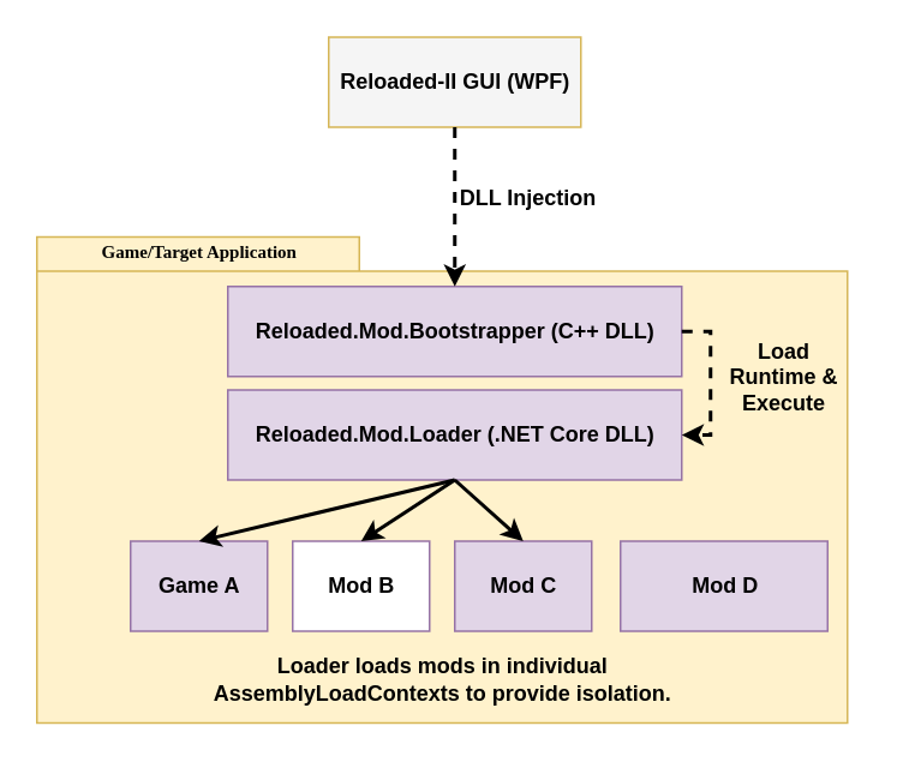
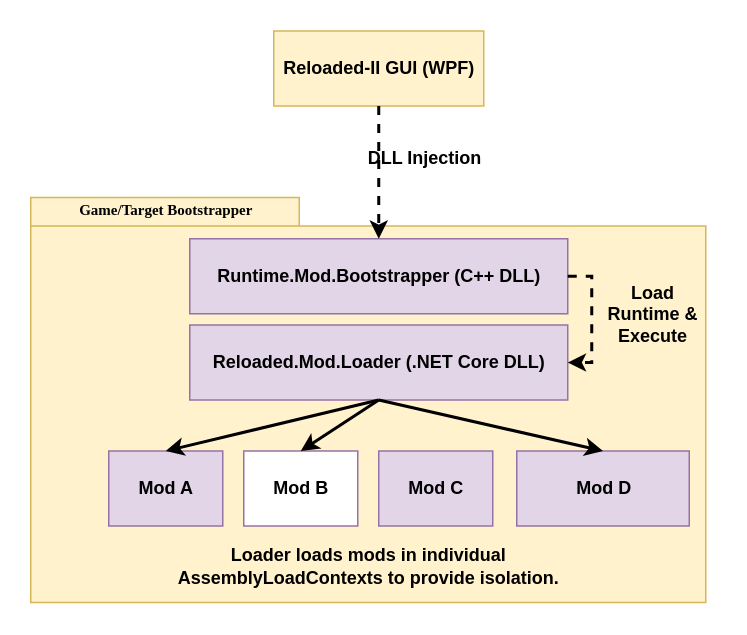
- <mxCell id="2" value="&lt;span&gt;Reloaded-II GUI (WPF)&lt;/span&gt;" style="html=1;align=center;fillColor=#f5f5f5;strokeColor=#d6b656;fontStyle=1;" parent="1" vertex="1"><mxGeometry x="182" y="20" width="140" height="50" as="geometry" /></mxCell>
+ <mxCell id="2" value="&lt;span&gt;Reloaded-II GUI (WPF)&lt;/span&gt;" style="html=1;align=center;fillColor=#fff2cc;strokeColor=#d6b656;fontStyle=1" parent="1" vertex="1"><mxGeometry x="182" y="20" width="140" height="50" as="geometry" /></mxCell>
- <mxCell id="3" value="DLL Injection" style="text;html=1;strokeColor=none;fillColor=none;align=center;verticalAlign=middle;whiteSpace=wrap;rounded=0;fontStyle=1" parent="1" vertex="1"><mxGeometry x="252" y="100" width="82" height="20" as="geometry" /></mxCell>
+ <mxCell id="3" value="DLL Injection" style="text;html=1;strokeColor=none;fillColor=none;align=center;verticalAlign=middle;whiteSpace=wrap;rounded=0;fontStyle=1" parent="1" vertex="1"><mxGeometry x="242" y="95" width="82" height="20" as="geometry" /></mxCell>
- <mxCell id="7" value="Game/Target Application" style="text;html=1;align=center;verticalAlign=top;spacingTop=-4;fontSize=10;fontFamily=Verdana;fontColor=#000000;fontStyle=1" parent="5" vertex="1"><mxGeometry width="180" height="20" as="geometry" /></mxCell>
+ <mxCell id="7" value="Game/Target Bootstrapper" style="text;html=1;align=center;verticalAlign=top;spacingTop=-4;fontSize=10;fontFamily=Verdana;fontColor=#000000;fontStyle=1" parent="5" vertex="1"><mxGeometry width="180" height="20" as="geometry" /></mxCell>
- <mxCell id="8" value="&lt;span&gt;Reloaded.Mod.Bootstrapper (C++ DLL)&lt;/span&gt;" style="html=1;align=center;fillColor=#e1d5e7;strokeColor=#9673a6;fontStyle=1" vertex="1" parent="5"><mxGeometry x="106" y="27.5" width="252" height="50" as="geometry" /></mxCell>
+ <mxCell id="8" value="&lt;span&gt;Runtime.Mod.Bootstrapper (C++ DLL)&lt;/span&gt;" style="html=1;align=center;fillColor=#e1d5e7;strokeColor=#9673a6;fontStyle=1" vertex="1" parent="5"><mxGeometry x="106" y="27.5" width="252" height="50" as="geometry" /></mxCell>
- <mxCell id="17" style="rounded=0;orthogonalLoop=1;jettySize=auto;html=1;entryX=0.5;entryY=0;entryDx=0;entryDy=0;strokeWidth=2;exitX=0.5;exitY=1;exitDx=0;exitDy=0;" parent="4" source="10" target="13" edge="1"><mxGeometry relative="1" as="geometry"><mxPoint x="224" y="109" as="sourcePoint" /><mxPoint x="190" y="179" as="targetPoint" /></mxGeometry></mxCell>
+ <mxCell id="18" style="rounded=0;orthogonalLoop=1;jettySize=auto;html=1;entryX=0.5;entryY=0;entryDx=0;entryDy=0;strokeWidth=2;exitX=0.5;exitY=1;exitDx=0;exitDy=0;" parent="4" source="10" target="14" edge="1"><mxGeometry relative="1" as="geometry"><mxPoint x="235" y="119" as="sourcePoint" /><mxPoint x="280" y="179" as="targetPoint" /></mxGeometry></mxCell>
- <mxCell id="11" value="&lt;span&gt;Game A&lt;/span&gt;" style="html=1;align=center;fillColor=#e1d5e7;strokeColor=#9673a6;fontStyle=1" parent="4" vertex="1"><mxGeometry x="52" y="169" width="76" height="50" as="geometry" /></mxCell>
+ <mxCell id="11" value="&lt;span&gt;Mod A&lt;/span&gt;" style="html=1;align=center;fillColor=#e1d5e7;strokeColor=#9673a6;fontStyle=1" parent="4" vertex="1"><mxGeometry x="52" y="169" width="76" height="50" as="geometry" /></mxCell>
